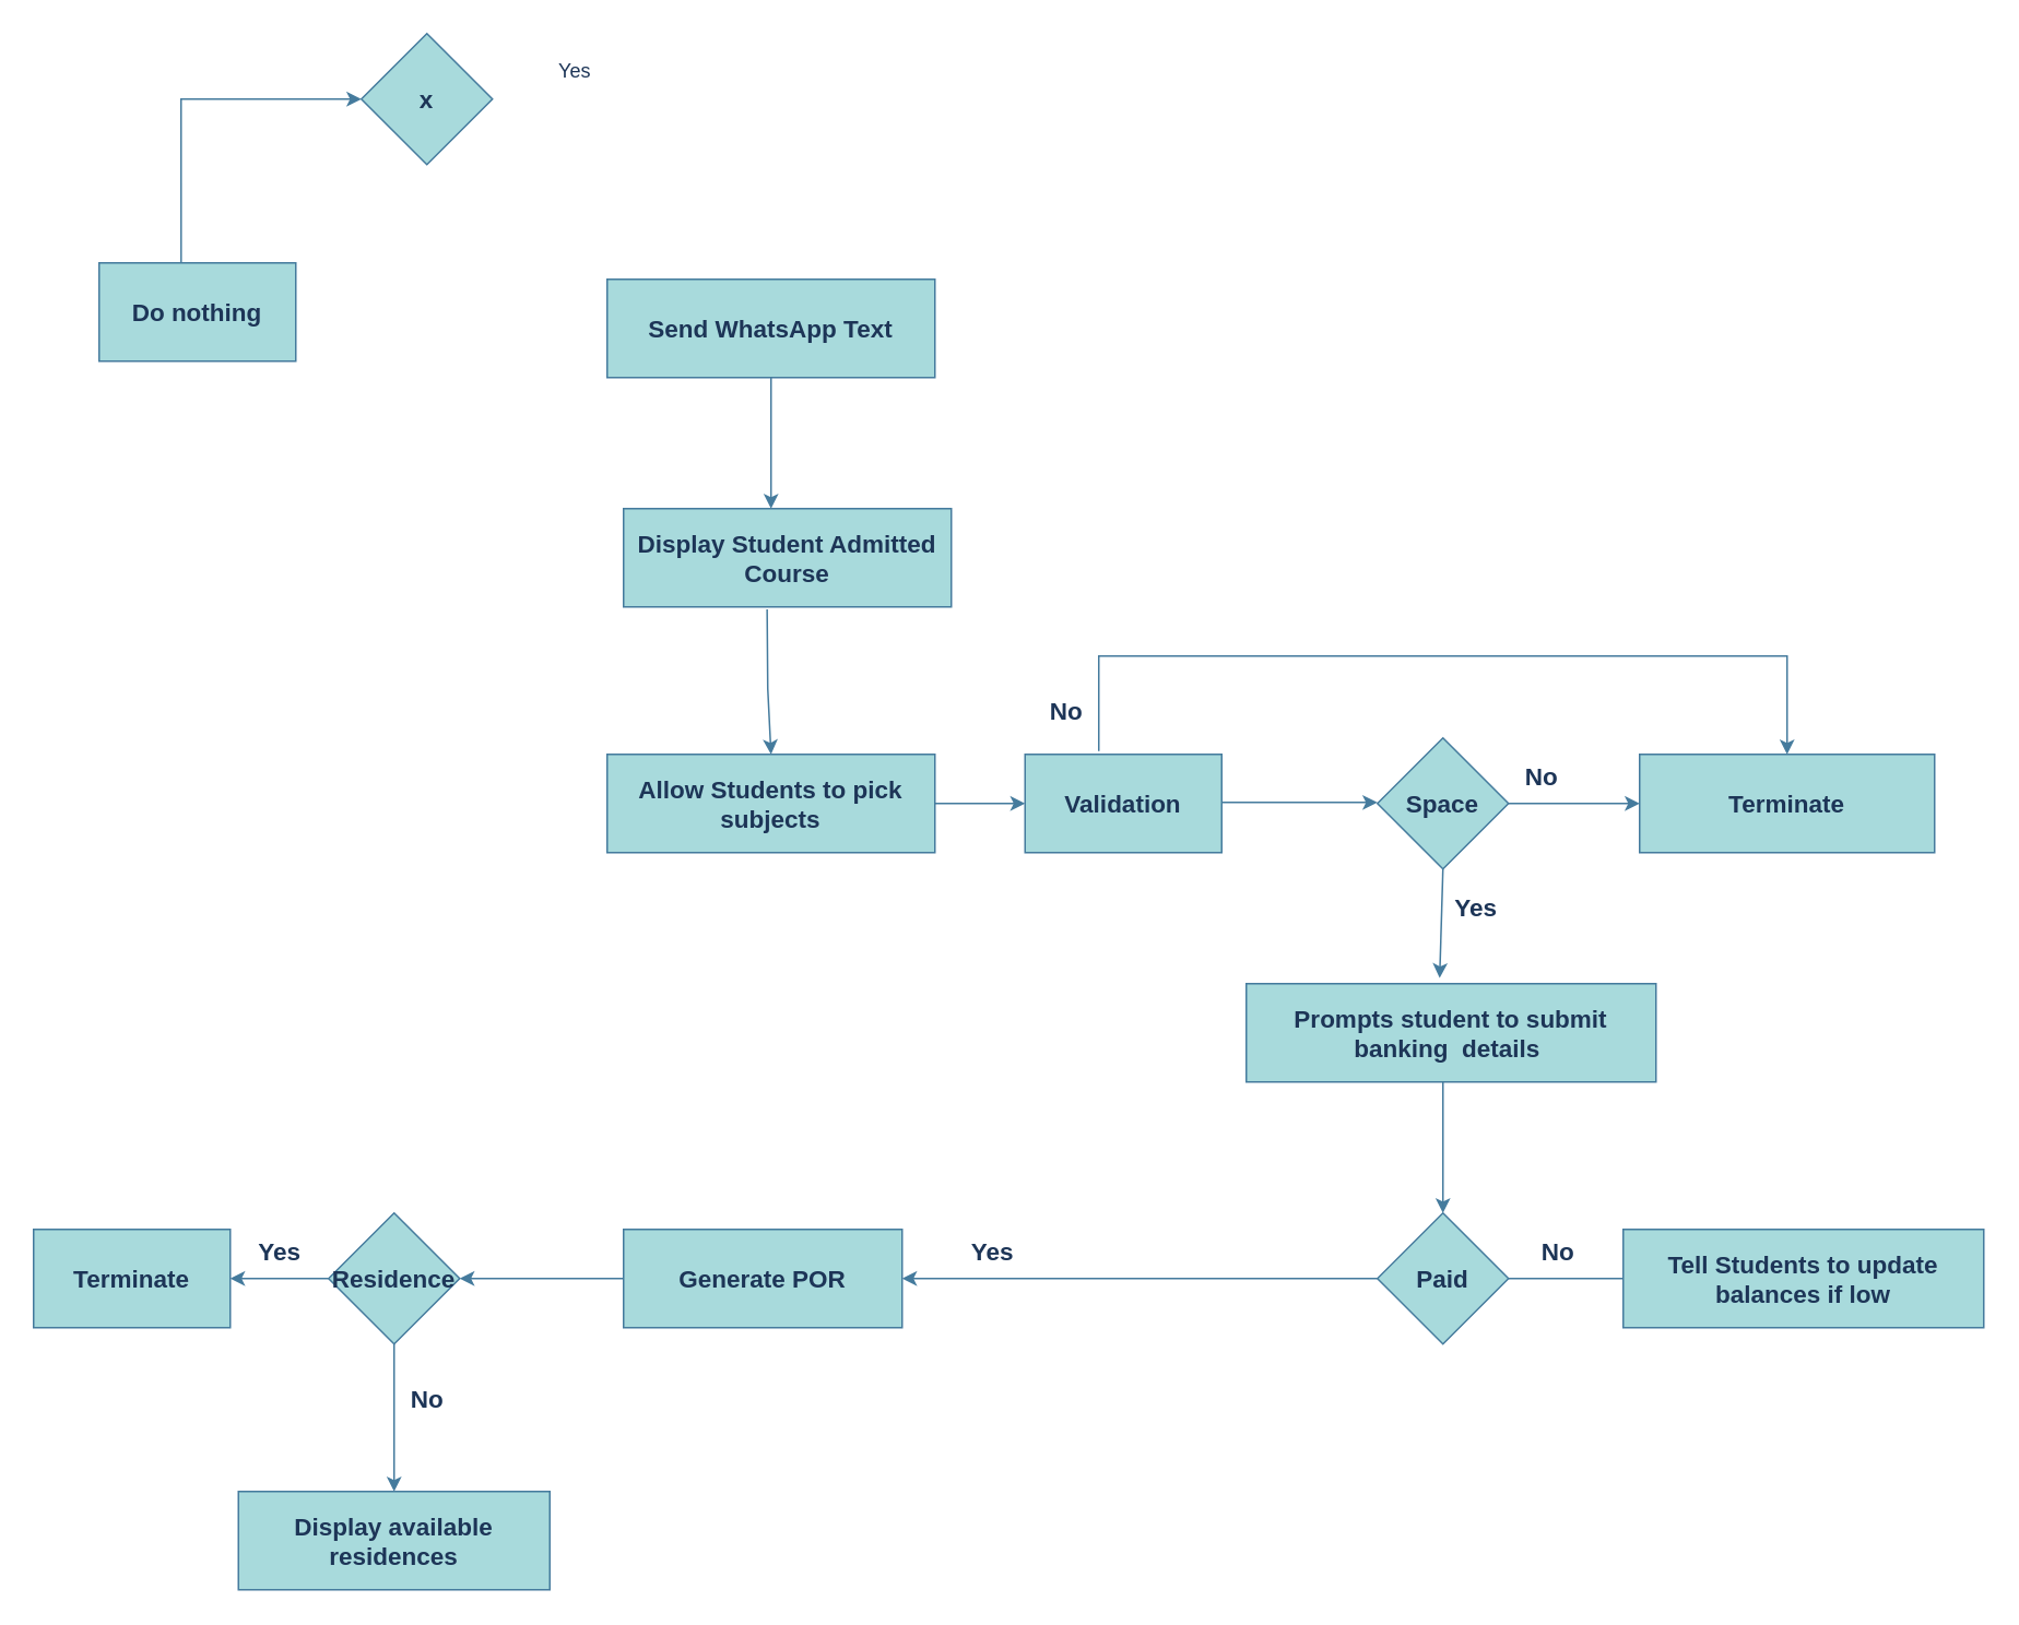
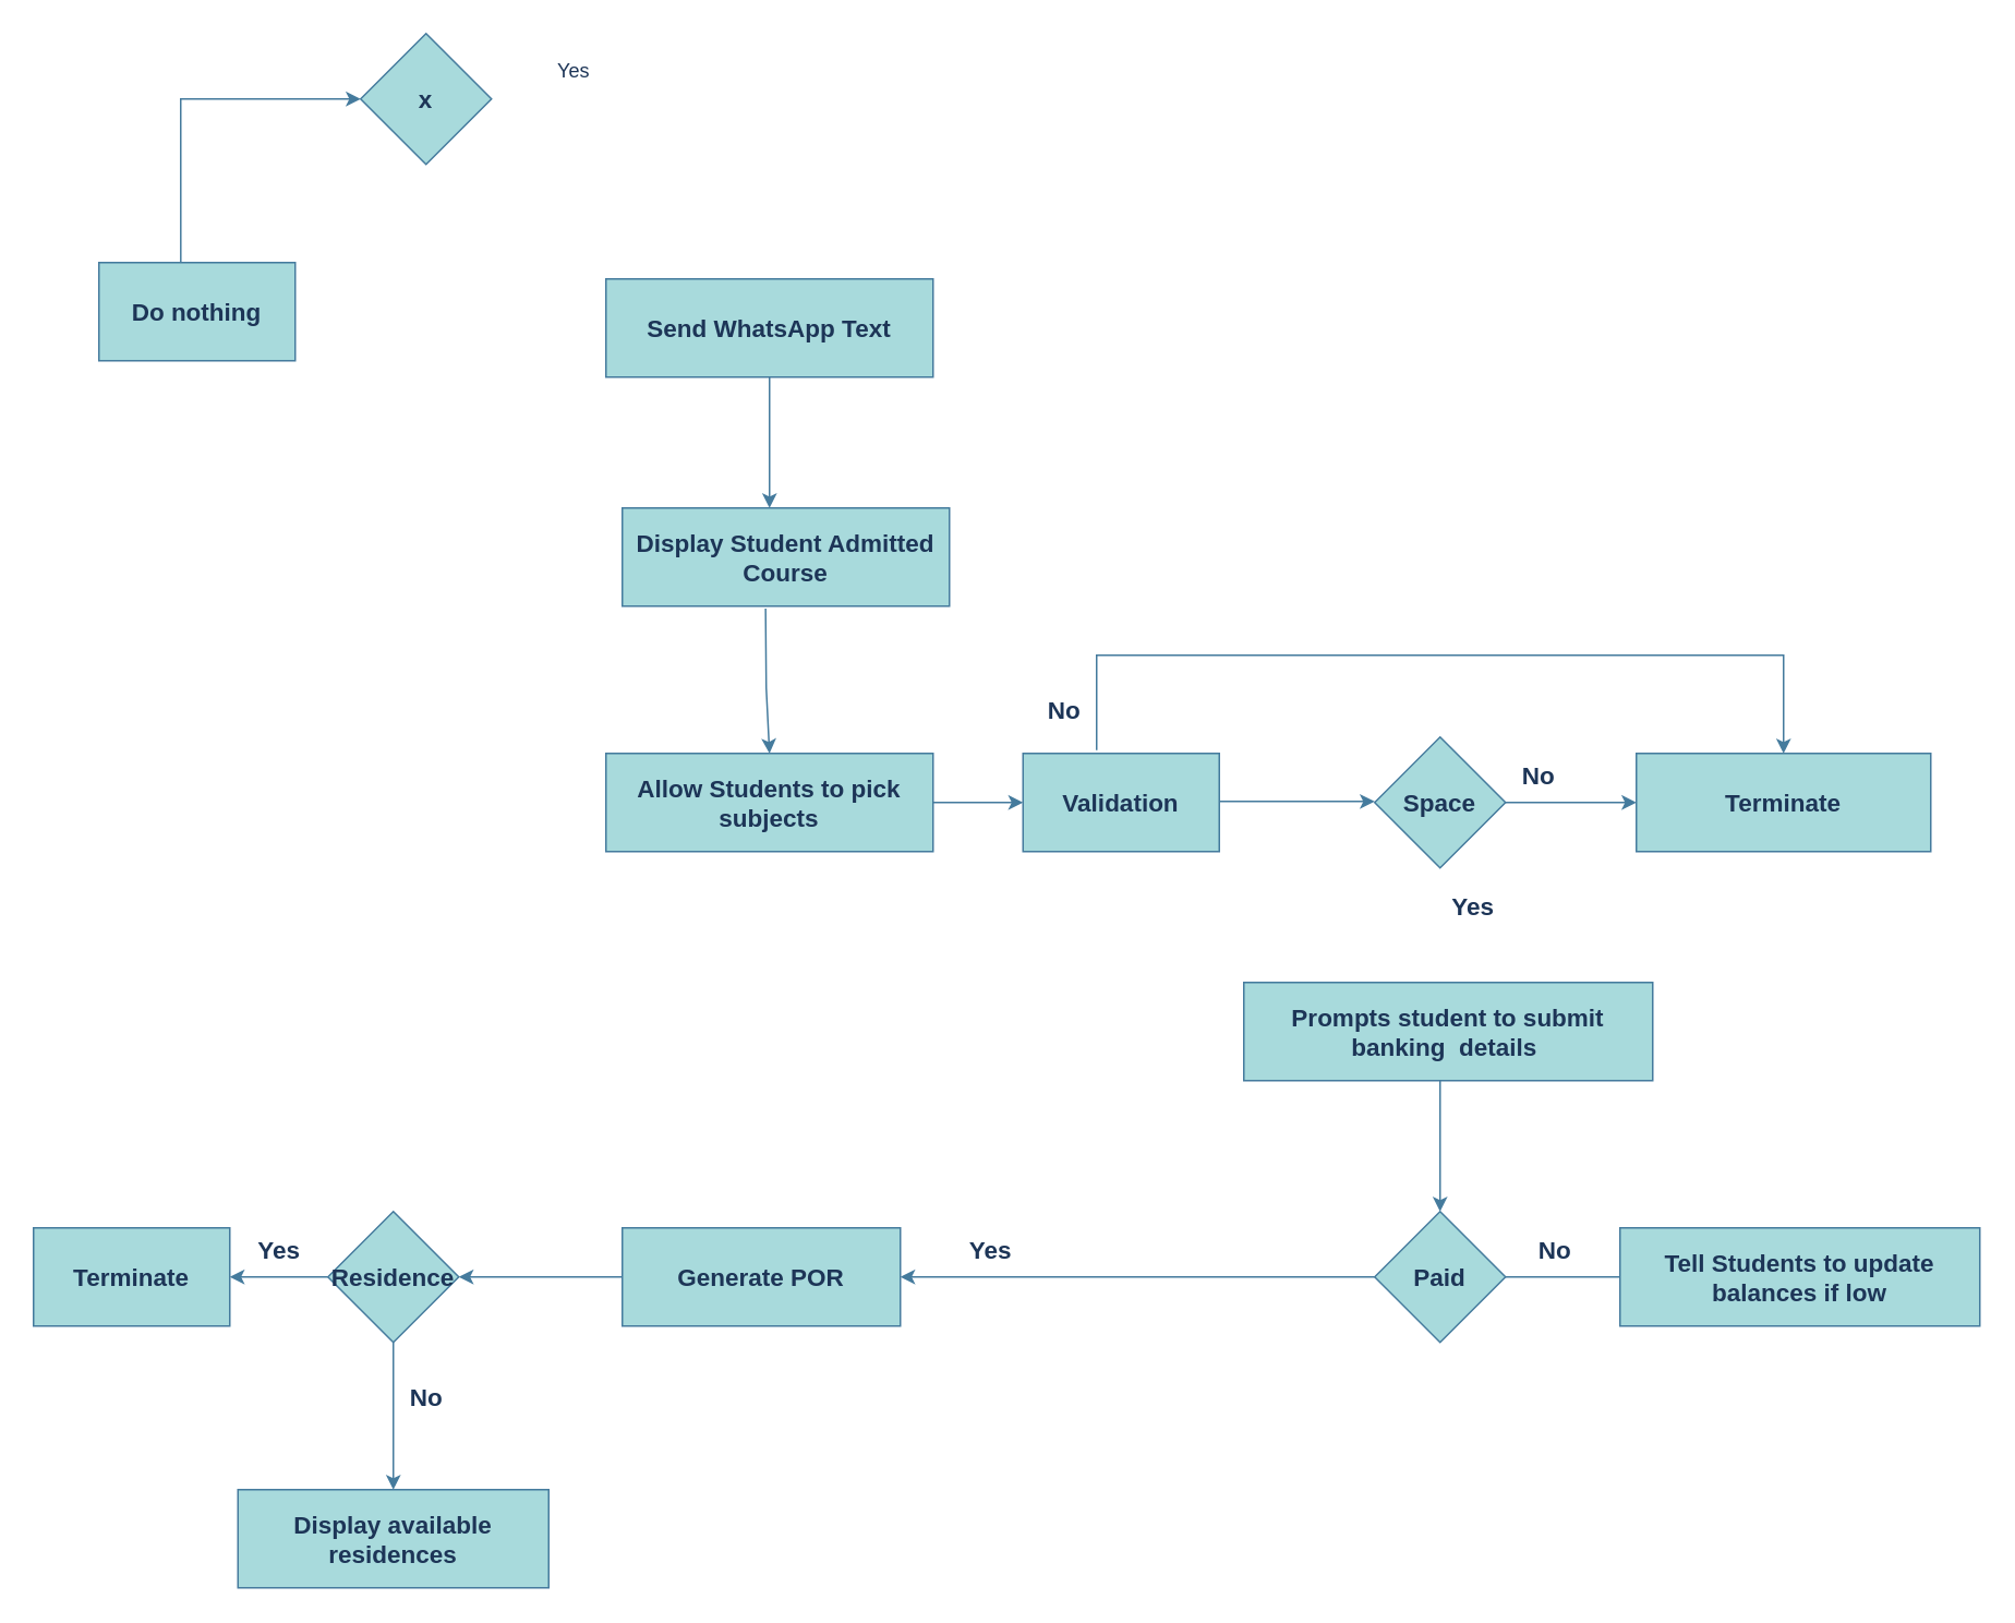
- <mxCell id="33" value="" style="endArrow=classic;html=1;rounded=0;exitX=0.5;exitY=1;exitDx=0;exitDy=0;entryX=0.472;entryY=-0.058;entryDx=0;entryDy=0;entryPerimeter=0;labelBackgroundColor=none;strokeColor=#457B9D;fontColor=default;" edge="1" parent="1" source="31" target="12"><mxGeometry width="50" height="50" relative="1" as="geometry"><mxPoint x="570" y="650" as="sourcePoint" /><mxPoint x="620" y="600" as="targetPoint" /></mxGeometry></mxCell>
